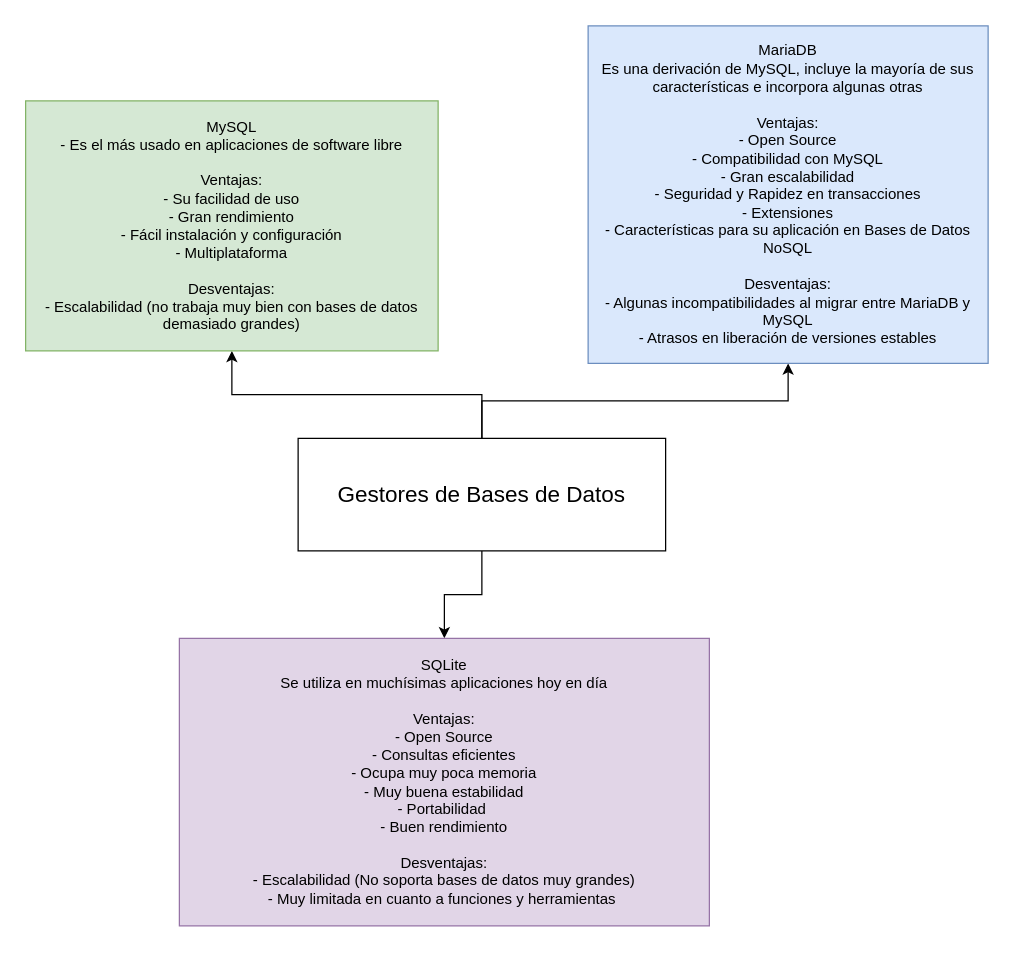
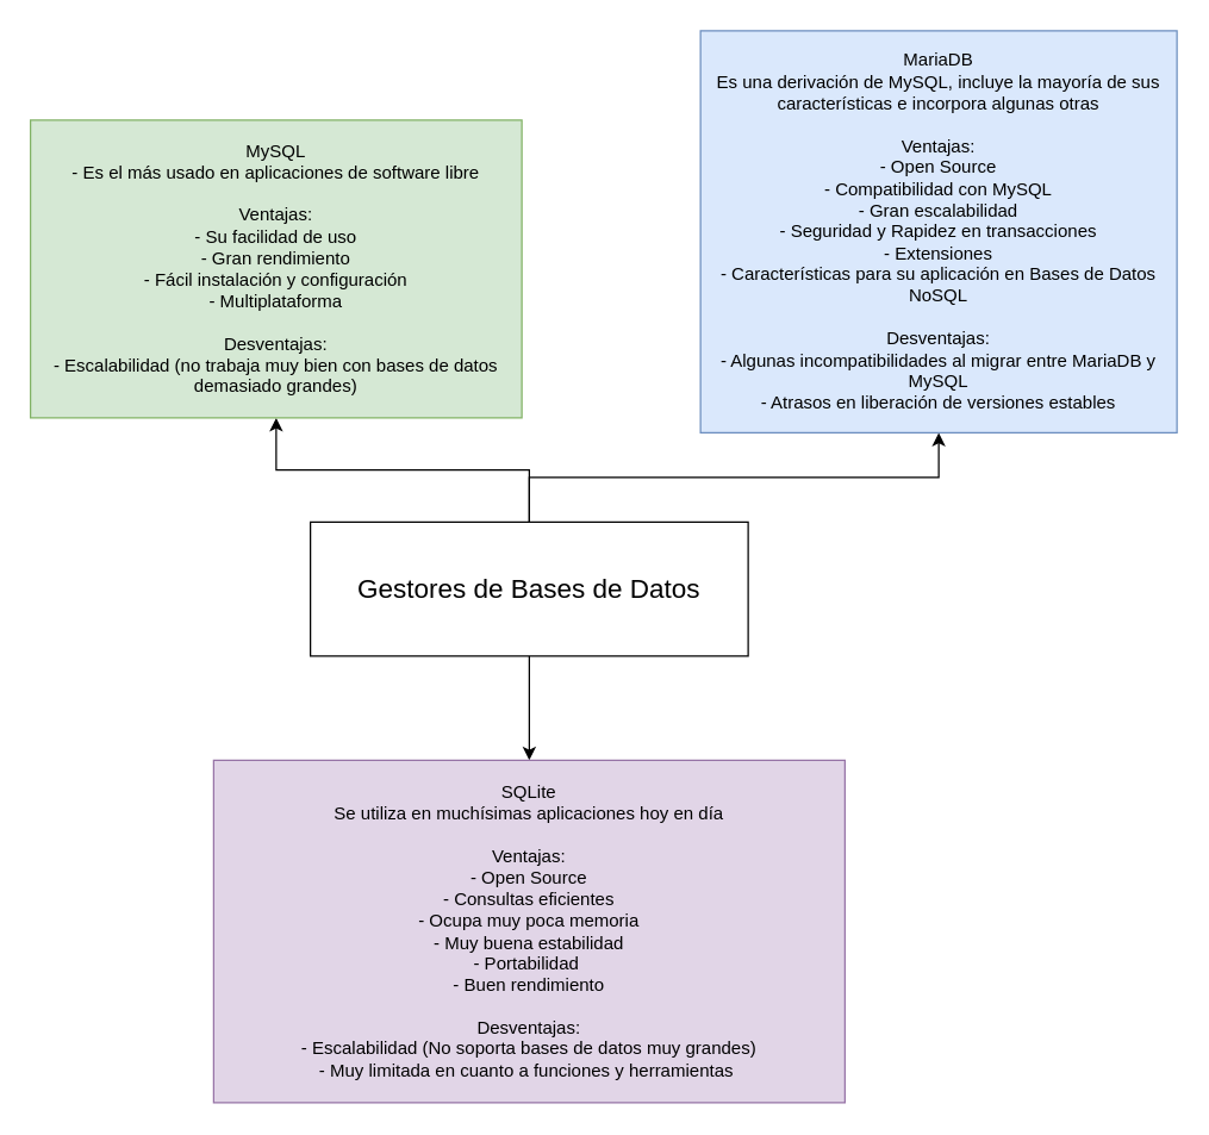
- <mxCell id="5" value="&lt;font style=&quot;font-size: 18px;&quot;&gt;Gestores de Bases de Datos&lt;/font&gt;" style="rounded=0;whiteSpace=wrap;html=1;" vertex="1" parent="1"><mxGeometry x="238" y="350" width="294" height="90" as="geometry" /></mxCell>
+ <mxCell id="5" value="&lt;font style=&quot;font-size: 18px;&quot;&gt;Gestores de Bases de Datos&lt;/font&gt;" style="rounded=0;whiteSpace=wrap;html=1;" vertex="1" parent="1"><mxGeometry x="208" y="350" width="294" height="90" as="geometry" /></mxCell>
